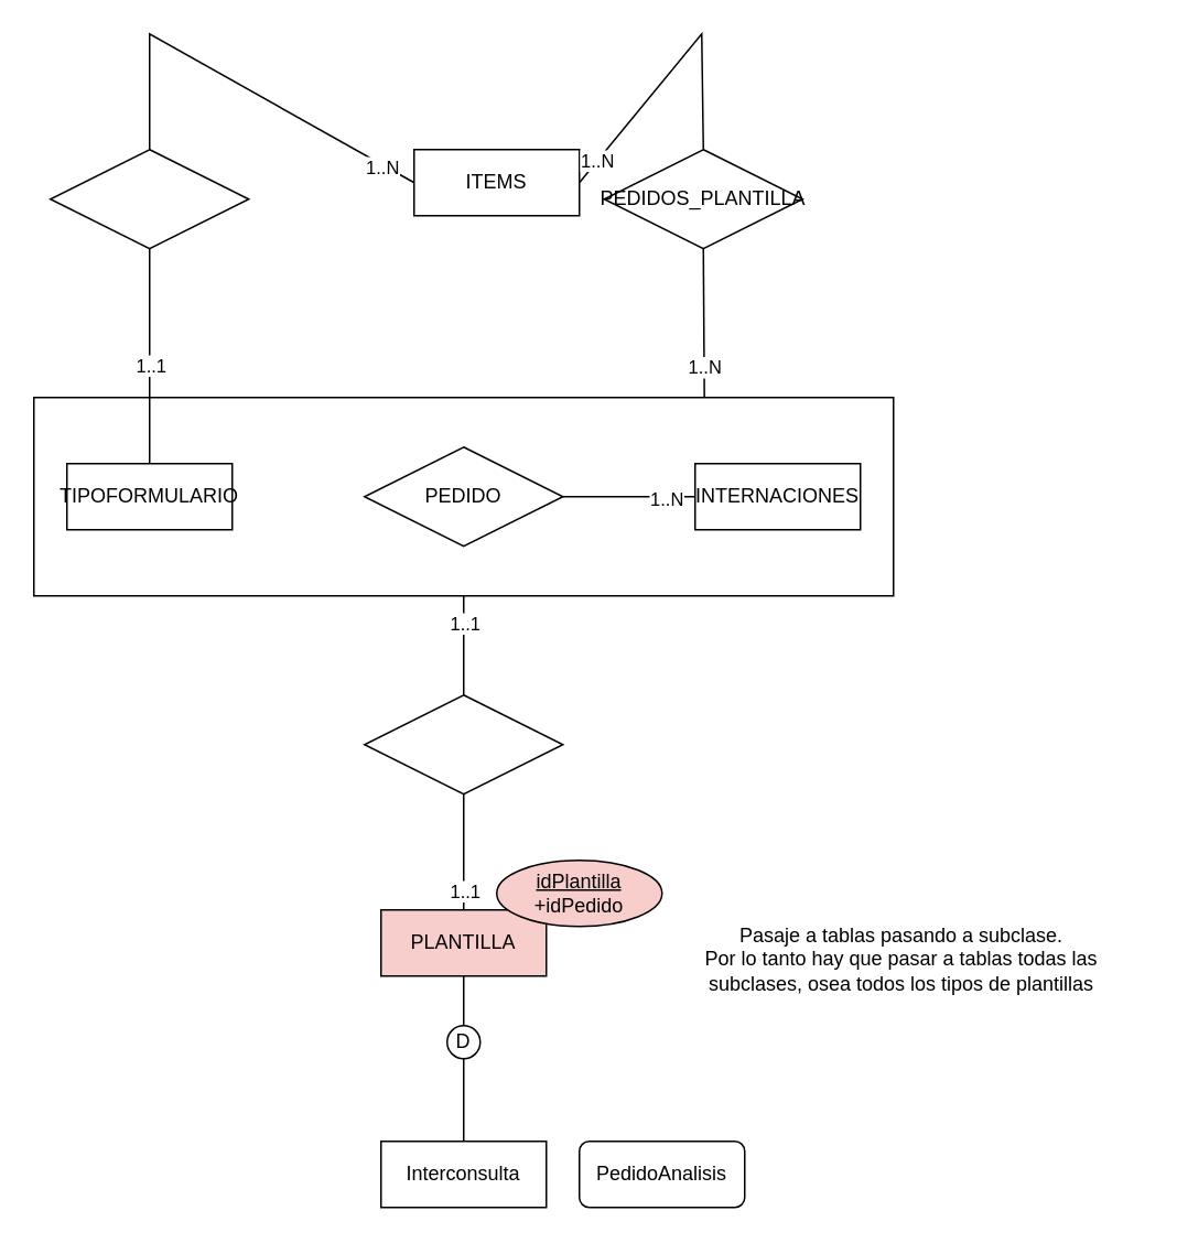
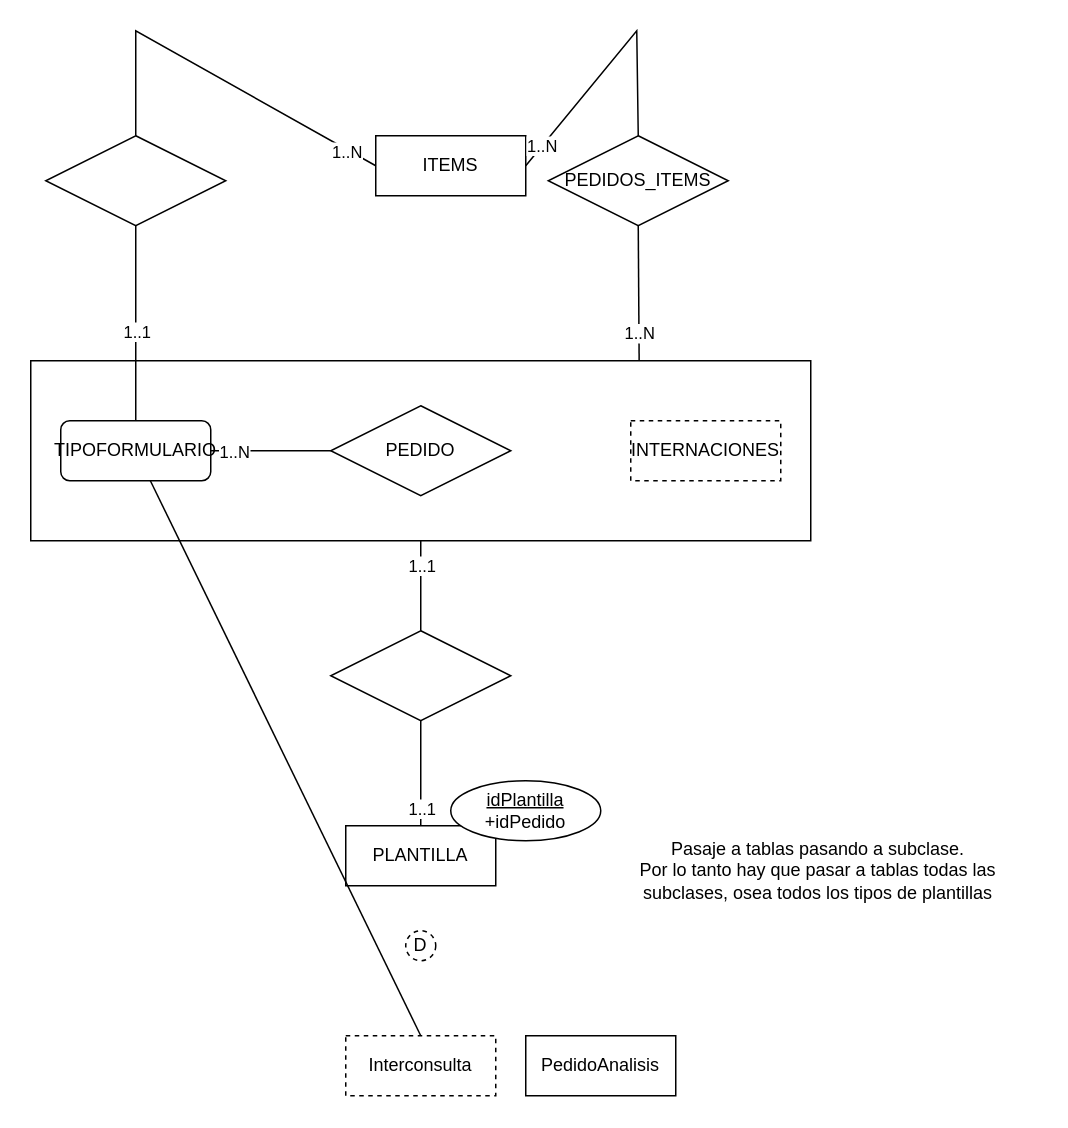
- <mxCell id="16" value="PEDIDOS_PLANTILLA" style="shape=rhombus;perimeter=rhombusPerimeter;whiteSpace=wrap;html=1;align=center;" parent="1" vertex="1"><mxGeometry x="365" y="90" width="120" height="60" as="geometry" /></mxCell>
+ <mxCell id="16" value="PEDIDOS_ITEMS" style="shape=rhombus;perimeter=rhombusPerimeter;whiteSpace=wrap;html=1;align=center;" parent="1" vertex="1"><mxGeometry x="365" y="90" width="120" height="60" as="geometry" /></mxCell>
- <mxCell id="3" value="TIPOFORMULARIO" style="whiteSpace=wrap;html=1;align=center;" parent="1" vertex="1"><mxGeometry x="40" y="280" width="100" height="40" as="geometry" /></mxCell>
+ <mxCell id="3" value="TIPOFORMULARIO" style="whiteSpace=wrap;html=1;align=center;rounded=1;" parent="1" vertex="1"><mxGeometry x="40" y="280" width="100" height="40" as="geometry" /></mxCell>
+ <mxCell id="9" value="" style="endArrow=none;html=1;rounded=0;entryX=0;entryY=0.5;entryDx=0;entryDy=0;exitX=1;exitY=0.5;exitDx=0;exitDy=0;" parent="1" source="3" target="8" edge="1"><mxGeometry relative="1" as="geometry"><mxPoint x="350" y="310" as="sourcePoint" /><mxPoint x="430" y="310" as="targetPoint" /></mxGeometry></mxCell>
+ <mxCell id="10" value="1..N" style="edgeLabel;html=1;align=center;verticalAlign=middle;resizable=0;points=[];" parent="9" connectable="0" vertex="1"><mxGeometry x="-0.626" relative="1" as="geometry"><mxPoint as="offset" /></mxGeometry></mxCell>
- <mxCell id="14" value="" style="endArrow=none;html=1;rounded=0;entryX=0;entryY=0.5;entryDx=0;entryDy=0;exitX=1;exitY=0.5;exitDx=0;exitDy=0;" parent="1" source="8" target="7" edge="1"><mxGeometry relative="1" as="geometry"><mxPoint x="370" y="330" as="sourcePoint" /><mxPoint x="450" y="330" as="targetPoint" /></mxGeometry></mxCell>
- <mxCell id="15" value="1..N" style="edgeLabel;html=1;align=center;verticalAlign=middle;resizable=0;points=[];" parent="14" connectable="0" vertex="1"><mxGeometry x="0.548" y="-1" relative="1" as="geometry"><mxPoint as="offset" /></mxGeometry></mxCell>
- <mxCell id="7" value="INTERNACIONES" style="whiteSpace=wrap;html=1;align=center;" parent="1" vertex="1"><mxGeometry x="420" y="280" width="100" height="40" as="geometry" /></mxCell>
+ <mxCell id="7" value="INTERNACIONES" style="whiteSpace=wrap;html=1;align=center;dashed=1;" parent="1" vertex="1"><mxGeometry x="420" y="280" width="100" height="40" as="geometry" /></mxCell>
- <mxCell id="32" value="&lt;u&gt;idPlantilla&lt;/u&gt;&lt;div&gt;+idPedido&lt;/div&gt;" style="ellipse;whiteSpace=wrap;html=1;align=center;fillColor=#f8cecc;" parent="1" vertex="1"><mxGeometry x="300" y="520" width="100" height="40" as="geometry" /></mxCell>
+ <mxCell id="32" value="&lt;u&gt;idPlantilla&lt;/u&gt;&lt;div&gt;+idPedido&lt;/div&gt;" style="ellipse;whiteSpace=wrap;html=1;align=center;" parent="1" vertex="1"><mxGeometry x="300" y="520" width="100" height="40" as="geometry" /></mxCell>
- <mxCell id="21" value="PLANTILLA" style="whiteSpace=wrap;html=1;align=center;fillColor=#f8cecc;" parent="1" vertex="1"><mxGeometry x="230" y="550" width="100" height="40" as="geometry" /></mxCell>
+ <mxCell id="21" value="PLANTILLA" style="whiteSpace=wrap;html=1;align=center;" parent="1" vertex="1"><mxGeometry x="230" y="550" width="100" height="40" as="geometry" /></mxCell>
- <mxCell id="23" value="" style="endArrow=none;html=1;rounded=0;exitX=0.5;exitY=1;exitDx=0;exitDy=0;entryX=0.5;entryY=0;entryDx=0;entryDy=0;" parent="1" source="21" target="22" edge="1"><mxGeometry relative="1" as="geometry"><mxPoint x="240" y="580" as="sourcePoint" /><mxPoint x="400" y="580" as="targetPoint" /></mxGeometry></mxCell>
- <mxCell id="22" value="D" style="ellipse;whiteSpace=wrap;html=1;aspect=fixed;" parent="1" vertex="1"><mxGeometry x="270" y="620" width="20" height="20" as="geometry" /></mxCell>
+ <mxCell id="22" value="D" style="ellipse;whiteSpace=wrap;html=1;aspect=fixed;dashed=1;" parent="1" vertex="1"><mxGeometry x="270" y="620" width="20" height="20" as="geometry" /></mxCell>
- <mxCell id="26" value="" style="endArrow=none;html=1;rounded=0;exitX=0.5;exitY=0;exitDx=0;exitDy=0;entryX=0.5;entryY=1;entryDx=0;entryDy=0;" parent="1" source="24" target="22" edge="1"><mxGeometry relative="1" as="geometry"><mxPoint x="190" y="700" as="sourcePoint" /><mxPoint x="280" y="660" as="targetPoint" /></mxGeometry></mxCell>
+ <mxCell id="26" value="" style="endArrow=none;html=1;rounded=0;exitX=0.5;exitY=0;exitDx=0;exitDy=0;" parent="1" source="24" target="3" edge="1"><mxGeometry relative="1" as="geometry"><mxPoint x="190" y="700" as="sourcePoint" /><mxPoint x="280" y="660" as="targetPoint" /></mxGeometry></mxCell>
- <mxCell id="24" value="Interconsulta" style="whiteSpace=wrap;html=1;align=center;" parent="1" vertex="1"><mxGeometry x="230" y="690" width="100" height="40" as="geometry" /></mxCell>
+ <mxCell id="24" value="Interconsulta" style="whiteSpace=wrap;html=1;align=center;dashed=1;" parent="1" vertex="1"><mxGeometry x="230" y="690" width="100" height="40" as="geometry" /></mxCell>
- <mxCell id="25" value="PedidoAnalisis" style="whiteSpace=wrap;html=1;align=center;rounded=1;" parent="1" vertex="1"><mxGeometry x="350" y="690" width="100" height="40" as="geometry" /></mxCell>
+ <mxCell id="25" value="PedidoAnalisis" style="whiteSpace=wrap;html=1;align=center;" parent="1" vertex="1"><mxGeometry x="350" y="690" width="100" height="40" as="geometry" /></mxCell>
